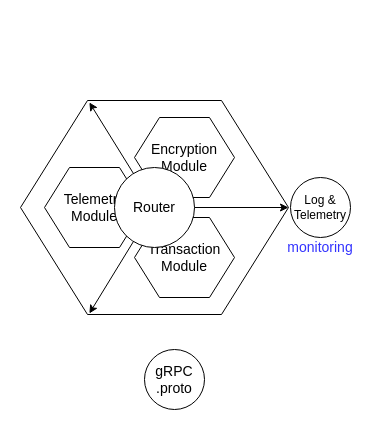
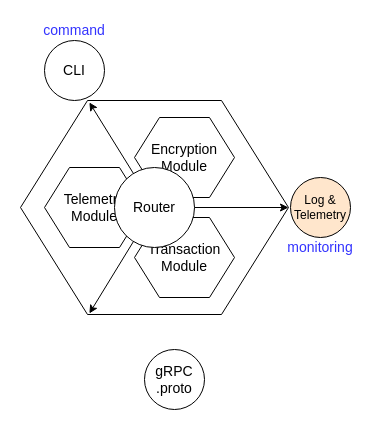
+ <mxCell id="13" value="command" style="text;html=1;strokeColor=none;fillColor=none;align=center;verticalAlign=middle;whiteSpace=wrap;rounded=0;fontSize=14;fontColor=#3333FF;" vertex="1" parent="1"><mxGeometry x="24" y="20" width="100" height="20" as="geometry" /></mxCell>
+ <mxCell id="10" value="CLI" style="ellipse;whiteSpace=wrap;html=1;aspect=fixed;fontSize=14;" vertex="1" parent="1"><mxGeometry x="44" y="40" width="60" height="60" as="geometry" /></mxCell>
- <mxCell id="12" value="&lt;div style=&quot;font-size: 12px&quot;&gt;Log &amp;amp;&lt;br&gt;&lt;/div&gt;&lt;div style=&quot;font-size: 12px&quot;&gt;Telemetry&lt;br style=&quot;font-size: 12px&quot;&gt;&lt;/div&gt;" style="ellipse;whiteSpace=wrap;html=1;aspect=fixed;fontSize=12;" vertex="1" parent="1"><mxGeometry x="290" y="177" width="60" height="60" as="geometry" /></mxCell>
+ <mxCell id="12" value="&lt;div style=&quot;font-size: 12px&quot;&gt;Log &amp;amp;&lt;br&gt;&lt;/div&gt;&lt;div style=&quot;font-size: 12px&quot;&gt;Telemetry&lt;br style=&quot;font-size: 12px&quot;&gt;&lt;/div&gt;" style="ellipse;whiteSpace=wrap;html=1;aspect=fixed;fontSize=12;fillColor=#ffe6cc;" vertex="1" parent="1"><mxGeometry x="290" y="177" width="60" height="60" as="geometry" /></mxCell>
